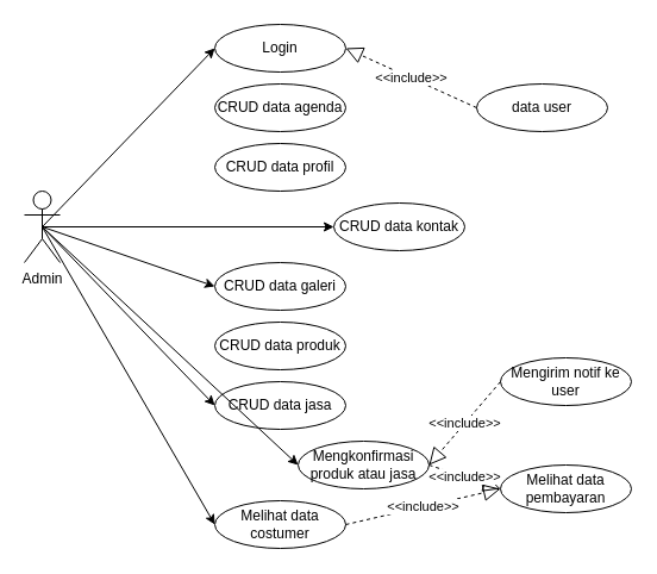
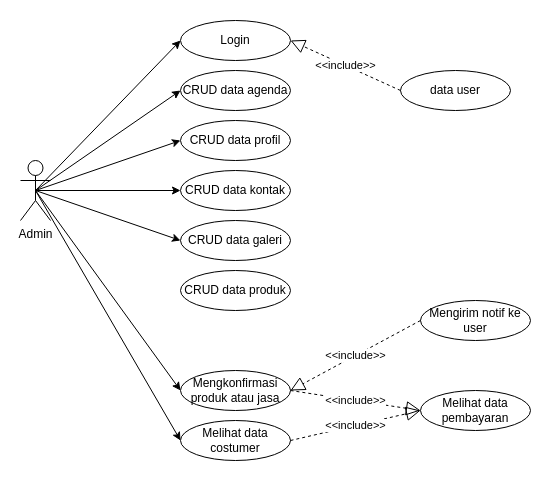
+ <mxCell id="14" value="" style="endArrow=classic;html=1;entryX=0;entryY=0.5;entryDx=0;entryDy=0;exitX=0.5;exitY=0.5;exitDx=0;exitDy=0;exitPerimeter=0;" edge="1" parent="1" source="2" target="6"><mxGeometry width="50" height="50" relative="1" as="geometry"><mxPoint x="70" y="190" as="sourcePoint" /><mxPoint x="120" y="140" as="targetPoint" /></mxGeometry></mxCell>
+ <mxCell id="16" value="" style="endArrow=classic;html=1;entryX=0;entryY=0.5;entryDx=0;entryDy=0;exitX=0.5;exitY=0.5;exitDx=0;exitDy=0;exitPerimeter=0;" edge="1" parent="1" source="2" target="8"><mxGeometry width="50" height="50" relative="1" as="geometry"><mxPoint x="55" y="190" as="sourcePoint" /><mxPoint x="180" y="140" as="targetPoint" /></mxGeometry></mxCell>
- <mxCell id="7" value="CRUD data kontak" style="ellipse;whiteSpace=wrap;html=1;" vertex="1" parent="1"><mxGeometry x="280" y="170" width="110" height="40" as="geometry" /></mxCell>
+ <mxCell id="7" value="CRUD data kontak" style="ellipse;whiteSpace=wrap;html=1;" vertex="1" parent="1"><mxGeometry x="180" y="170" width="110" height="40" as="geometry" /></mxCell>
- <mxCell id="19" value="" style="endArrow=classic;html=1;entryX=0;entryY=0.5;entryDx=0;entryDy=0;exitX=0.5;exitY=0.5;exitDx=0;exitDy=0;exitPerimeter=0;" edge="1" parent="1" source="2" target="11"><mxGeometry width="50" height="50" relative="1" as="geometry"><mxPoint x="115" y="250" as="sourcePoint" /><mxPoint x="240" y="200" as="targetPoint" /></mxGeometry></mxCell>
- <mxCell id="11" value="&lt;span style=&quot;white-space: normal&quot;&gt;CRUD data jasa&lt;/span&gt;" style="ellipse;whiteSpace=wrap;html=1;" vertex="1" parent="1"><mxGeometry x="180" y="320" width="110" height="40" as="geometry" /></mxCell>
- <mxCell id="10" value="Mengkonfirmasi produk atau jasa" style="ellipse;whiteSpace=wrap;html=1;" vertex="1" parent="1"><mxGeometry x="250" y="370" width="110" height="40" as="geometry" /></mxCell>
+ <mxCell id="10" value="Mengkonfirmasi produk atau jasa" style="ellipse;whiteSpace=wrap;html=1;" vertex="1" parent="1"><mxGeometry x="180" y="370" width="110" height="40" as="geometry" /></mxCell>
